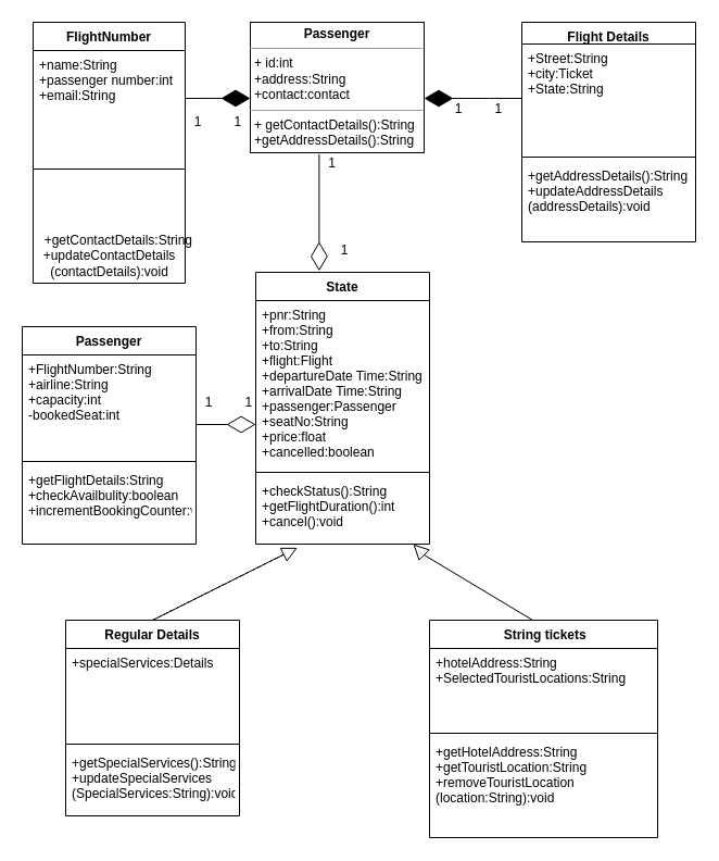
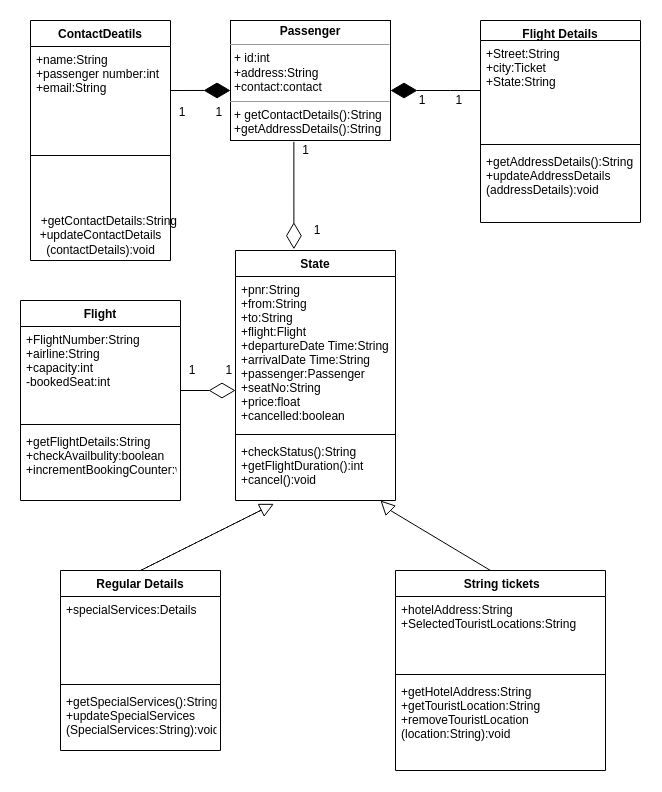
- <mxCell id="2" value="FlightNumber" style="swimlane;fontStyle=1;align=center;verticalAlign=top;childLayout=stackLayout;horizontal=1;startSize=26;horizontalStack=0;resizeParent=1;resizeParentMax=0;resizeLast=0;collapsible=1;marginBottom=0;" parent="1" vertex="1"><mxGeometry x="30" width="140" height="240" as="geometry" y="20" /></mxCell>
+ <mxCell id="2" value="ContactDeatils" style="swimlane;fontStyle=1;align=center;verticalAlign=top;childLayout=stackLayout;horizontal=1;startSize=26;horizontalStack=0;resizeParent=1;resizeParentMax=0;resizeLast=0;collapsible=1;marginBottom=0;" parent="1" vertex="1"><mxGeometry x="30" width="140" height="240" as="geometry" y="20" /></mxCell>
- <mxCell id="35" value="Passenger" style="swimlane;fontStyle=1;align=center;verticalAlign=top;childLayout=stackLayout;horizontal=1;startSize=26;horizontalStack=0;resizeParent=1;resizeParentMax=0;resizeLast=0;collapsible=1;marginBottom=0;" vertex="1" parent="1"><mxGeometry x="20" y="300" width="160" height="200" as="geometry" /></mxCell>
+ <mxCell id="35" value="Flight" style="swimlane;fontStyle=1;align=center;verticalAlign=top;childLayout=stackLayout;horizontal=1;startSize=26;horizontalStack=0;resizeParent=1;resizeParentMax=0;resizeLast=0;collapsible=1;marginBottom=0;" vertex="1" parent="1"><mxGeometry x="20" y="300" width="160" height="200" as="geometry" /></mxCell>
